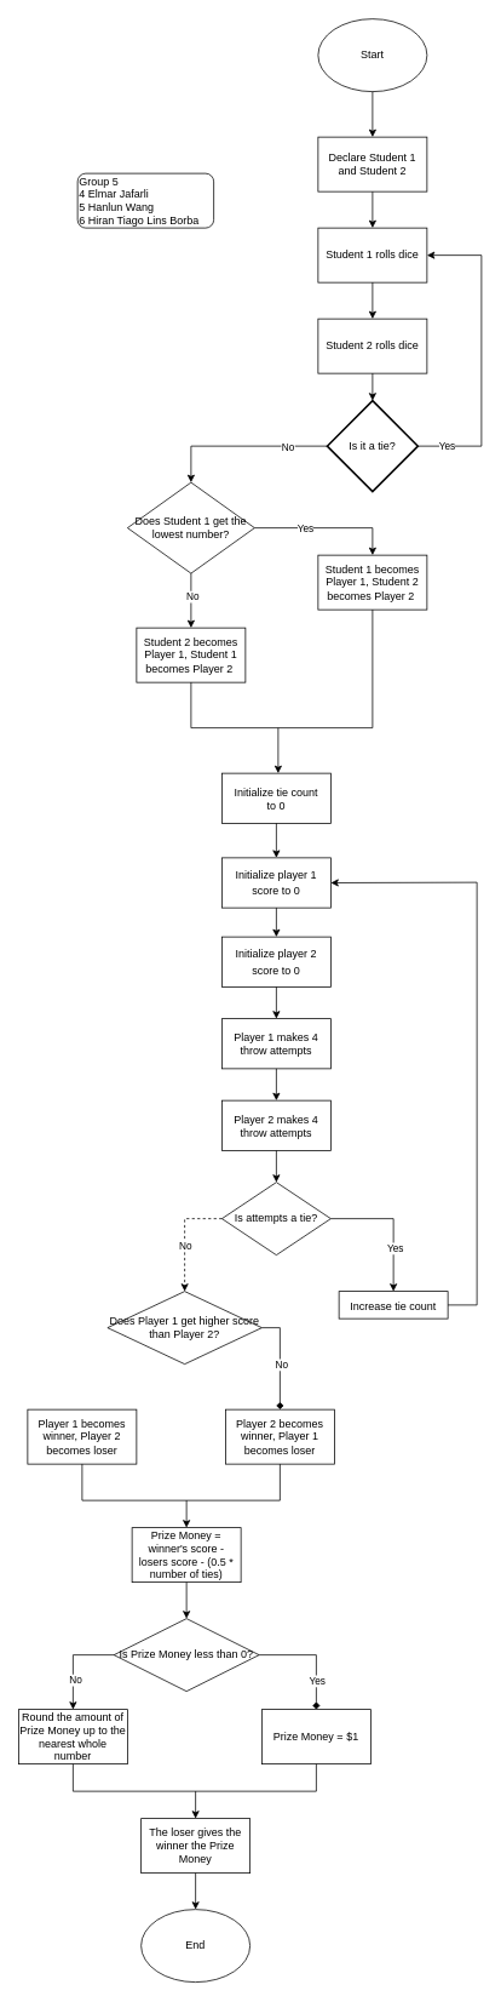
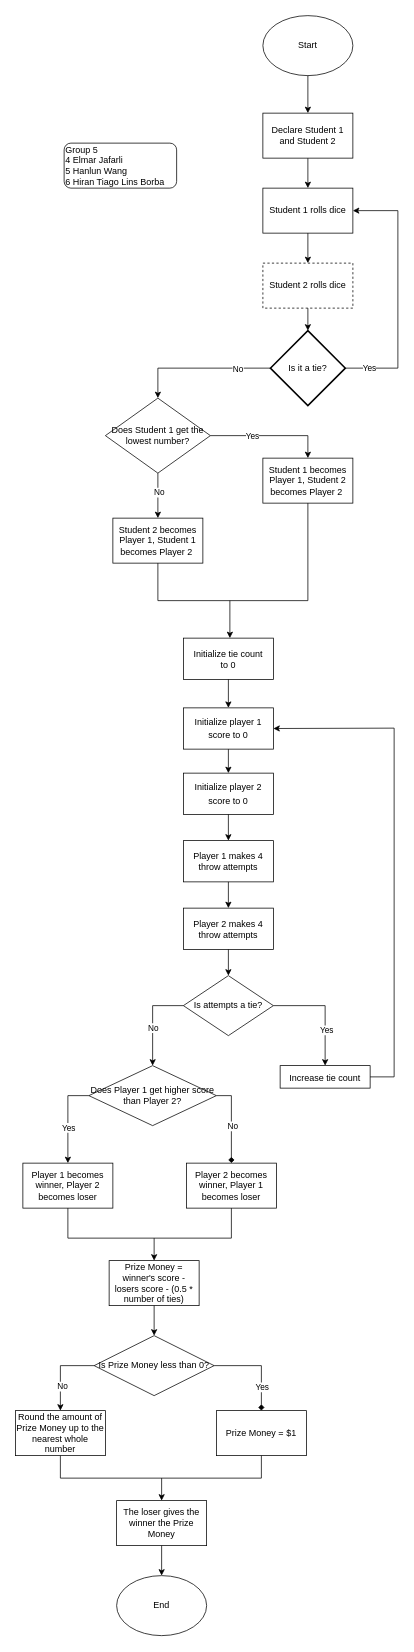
- <mxCell id="5" value="Student 2 rolls dice" style="rounded=0;whiteSpace=wrap;html=1;" parent="1" vertex="1"><mxGeometry x="350" y="350" width="120" height="60" as="geometry" /></mxCell>
+ <mxCell id="5" value="Student 2 rolls dice" style="rounded=0;whiteSpace=wrap;html=1;dashed=1;" parent="1" vertex="1"><mxGeometry x="350" y="350" width="120" height="60" as="geometry" /></mxCell>
- <mxCell id="36" value="" style="endArrow=classic;html=1;rounded=0;exitX=0;exitY=0.5;exitDx=0;exitDy=0;entryX=0.5;entryY=0;entryDx=0;entryDy=0;dashed=1;" edge="1" parent="1" source="34" target="45"><mxGeometry width="50" height="50" relative="1" as="geometry"><mxPoint x="45" y="1330" as="sourcePoint" /><mxPoint x="203" y="1420" as="targetPoint" /><Array as="points"><mxPoint x="203" y="1340" /></Array></mxGeometry></mxCell>
+ <mxCell id="36" value="" style="endArrow=classic;html=1;rounded=0;exitX=0;exitY=0.5;exitDx=0;exitDy=0;entryX=0.5;entryY=0;entryDx=0;entryDy=0;" edge="1" parent="1" source="34" target="45"><mxGeometry width="50" height="50" relative="1" as="geometry"><mxPoint x="45" y="1330" as="sourcePoint" /><mxPoint x="203" y="1420" as="targetPoint" /><Array as="points"><mxPoint x="203" y="1340" /></Array></mxGeometry></mxCell>
+ <mxCell id="41" style="edgeStyle=orthogonalEdgeStyle;rounded=0;orthogonalLoop=1;jettySize=auto;html=1;exitX=0;exitY=0.5;exitDx=0;exitDy=0;entryX=0.5;entryY=0;entryDx=0;entryDy=0;" edge="1" parent="1" source="45" target="46"><mxGeometry relative="1" as="geometry" /></mxCell>
+ <mxCell id="42" value="Yes" style="edgeLabel;html=1;align=center;verticalAlign=middle;resizable=0;points=[];" vertex="1" connectable="0" parent="41"><mxGeometry x="0.186" relative="1" as="geometry"><mxPoint as="offset" /></mxGeometry></mxCell>
